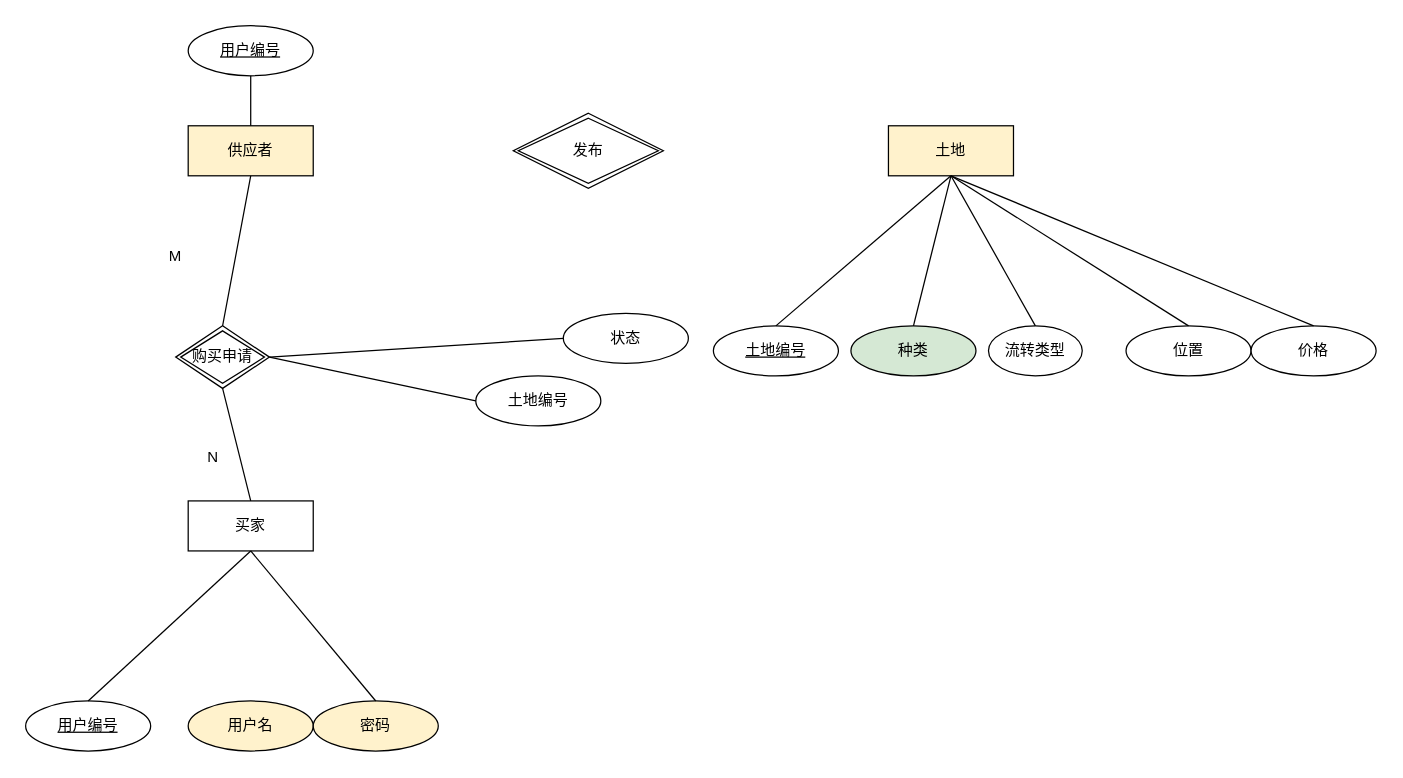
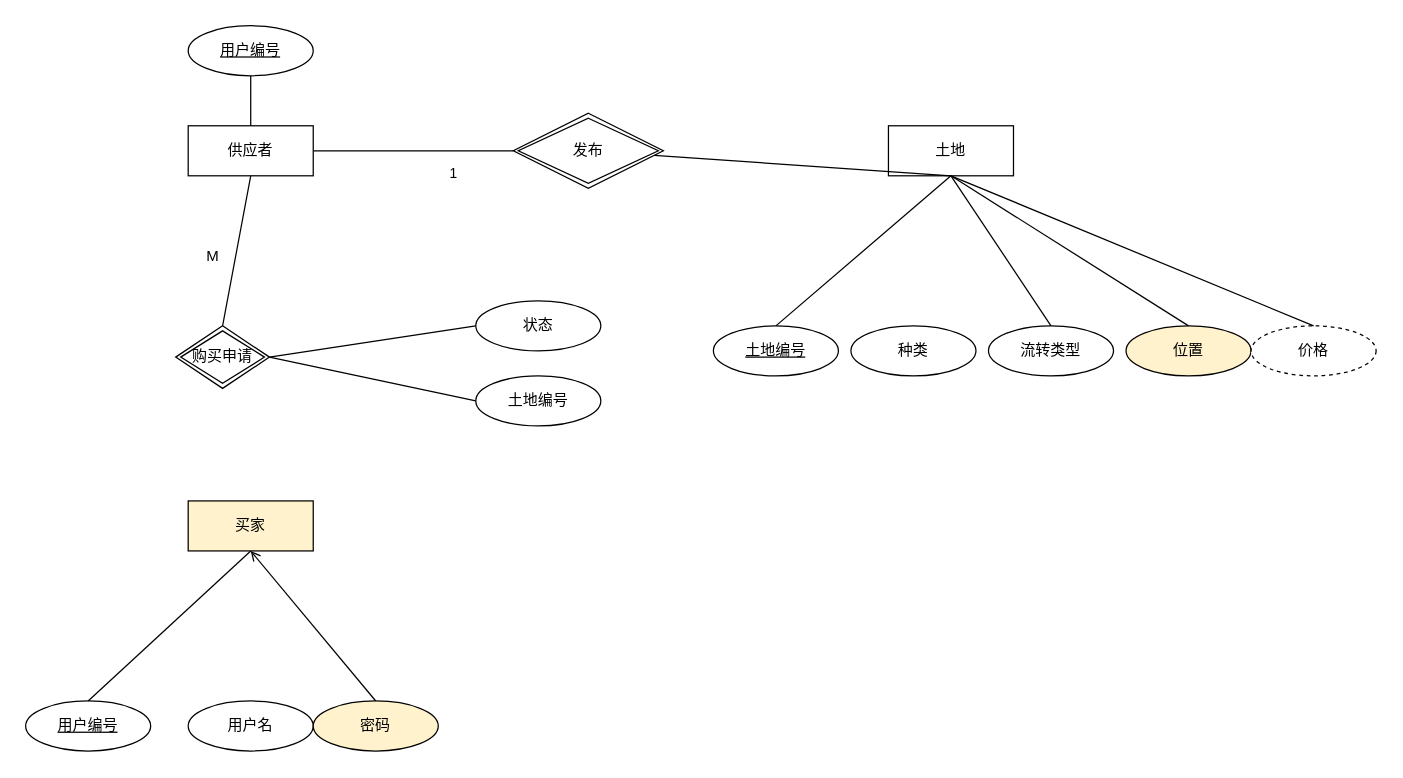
- <mxCell id="2" value="供应者" style="whiteSpace=wrap;html=1;align=center;fillColor=#fff2cc;" parent="1" vertex="1"><mxGeometry x="150" y="100" width="100" height="40" as="geometry" /></mxCell>
+ <mxCell id="2" value="供应者" style="whiteSpace=wrap;html=1;align=center;" parent="1" vertex="1"><mxGeometry x="150" y="100" width="100" height="40" as="geometry" /></mxCell>
+ <mxCell id="16" value="" style="endArrow=none;html=1;rounded=0;exitX=1;exitY=0.5;exitDx=0;exitDy=0;entryX=0;entryY=0.5;entryDx=0;entryDy=0;" parent="1" source="2" target="15" edge="1"><mxGeometry relative="1" as="geometry"><mxPoint x="560" y="270" as="sourcePoint" /><mxPoint x="720" y="270" as="targetPoint" /></mxGeometry></mxCell>
+ <mxCell id="17" value="1" style="edgeLabel;html=1;align=center;verticalAlign=middle;resizable=0;points=[];" parent="16" vertex="1" connectable="0"><mxGeometry x="0.958" y="1" relative="1" as="geometry"><mxPoint x="-46" y="18" as="offset" /></mxGeometry></mxCell>
- <mxCell id="4" value="土地" style="whiteSpace=wrap;html=1;align=center;fillColor=#fff2cc;" parent="1" vertex="1"><mxGeometry x="710" y="100" width="100" height="40" as="geometry" /></mxCell>
+ <mxCell id="4" value="土地" style="whiteSpace=wrap;html=1;align=center;" parent="1" vertex="1"><mxGeometry x="710" y="100" width="100" height="40" as="geometry" /></mxCell>
- <mxCell id="11" value="" style="endArrow=none;html=1;rounded=0;entryX=0.5;entryY=0;entryDx=0;entryDy=0;exitX=0.5;exitY=1;exitDx=0;exitDy=0;" parent="1" source="4" target="8" edge="1"><mxGeometry relative="1" as="geometry"><mxPoint x="760" y="150" as="sourcePoint" /><mxPoint x="720" y="270" as="targetPoint" /></mxGeometry></mxCell>
+ <mxCell id="11" value="" style="endArrow=none;html=1;rounded=0;exitX=0.5;exitY=1;exitDx=0;exitDy=0;" parent="1" source="4" target="15" edge="1"><mxGeometry relative="1" as="geometry"><mxPoint x="760" y="150" as="sourcePoint" /><mxPoint x="720" y="270" as="targetPoint" /></mxGeometry></mxCell>
- <mxCell id="33" value="M" style="text;html=1;strokeColor=none;fillColor=none;align=center;verticalAlign=middle;whiteSpace=wrap;rounded=0;" vertex="1" parent="1"><mxGeometry x="110" y="190" width="60" height="30" as="geometry" /></mxCell>
+ <mxCell id="33" value="M" style="text;html=1;strokeColor=none;fillColor=none;align=center;verticalAlign=middle;whiteSpace=wrap;rounded=0;" vertex="1" parent="1"><mxGeometry x="140" y="190" width="60" height="30" as="geometry" /></mxCell>
- <mxCell id="26" value="状态" style="ellipse;whiteSpace=wrap;html=1;align=center;" parent="1" vertex="1"><mxGeometry x="450" y="250" width="100" height="40" as="geometry" /></mxCell>
+ <mxCell id="26" value="状态" style="ellipse;whiteSpace=wrap;html=1;align=center;" parent="1" vertex="1"><mxGeometry x="380" y="240" width="100" height="40" as="geometry" /></mxCell>
- <mxCell id="8" value="种类" style="ellipse;whiteSpace=wrap;html=1;align=center;fillColor=#d5e8d4;" parent="1" vertex="1"><mxGeometry x="680" y="260" width="100" height="40" as="geometry" /></mxCell>
+ <mxCell id="8" value="种类" style="ellipse;whiteSpace=wrap;html=1;align=center;" parent="1" vertex="1"><mxGeometry x="680" y="260" width="100" height="40" as="geometry" /></mxCell>
- <mxCell id="9" value="流转类型" style="ellipse;whiteSpace=wrap;html=1;align=center;" parent="1" vertex="1"><mxGeometry x="790" y="260" width="75" height="40" as="geometry" /></mxCell>
+ <mxCell id="9" value="流转类型" style="ellipse;whiteSpace=wrap;html=1;align=center;" parent="1" vertex="1"><mxGeometry x="790" y="260" width="100" height="40" as="geometry" /></mxCell>
- <mxCell id="6" value="位置" style="ellipse;whiteSpace=wrap;html=1;align=center;" parent="1" vertex="1"><mxGeometry x="900" y="260" width="100" height="40" as="geometry" /></mxCell>
+ <mxCell id="6" value="位置" style="ellipse;whiteSpace=wrap;html=1;align=center;fillColor=#fff2cc;" parent="1" vertex="1"><mxGeometry x="900" y="260" width="100" height="40" as="geometry" /></mxCell>
- <mxCell id="7" value="价格" style="ellipse;whiteSpace=wrap;html=1;align=center;" parent="1" vertex="1"><mxGeometry x="1000" y="260" width="100" height="40" as="geometry" /></mxCell>
+ <mxCell id="7" value="价格" style="ellipse;whiteSpace=wrap;html=1;align=center;dashed=1;" parent="1" vertex="1"><mxGeometry x="1000" y="260" width="100" height="40" as="geometry" /></mxCell>
- <mxCell id="21" value="" style="endArrow=none;html=1;rounded=0;exitX=0.5;exitY=1;exitDx=0;exitDy=0;entryX=0.5;entryY=0;entryDx=0;entryDy=0;" parent="1" source="20" target="18" edge="1"><mxGeometry relative="1" as="geometry"><mxPoint x="470" y="260" as="sourcePoint" /><mxPoint x="630" y="260" as="targetPoint" /></mxGeometry></mxCell>
- <mxCell id="32" value="N" style="text;html=1;strokeColor=none;fillColor=none;align=center;verticalAlign=middle;whiteSpace=wrap;rounded=0;" vertex="1" parent="1"><mxGeometry x="140" y="350" width="60" height="30" as="geometry" /></mxCell>
- <mxCell id="18" value="买家" style="whiteSpace=wrap;html=1;align=center;" parent="1" vertex="1"><mxGeometry x="150" y="400" width="100" height="40" as="geometry" /></mxCell>
+ <mxCell id="18" value="买家" style="whiteSpace=wrap;html=1;align=center;fillColor=#fff2cc;" parent="1" vertex="1"><mxGeometry x="150" y="400" width="100" height="40" as="geometry" /></mxCell>
- <mxCell id="31" value="" style="endArrow=none;html=1;rounded=0;exitX=0.5;exitY=0;exitDx=0;exitDy=0;entryX=0.5;entryY=1;entryDx=0;entryDy=0;" edge="1" parent="1" source="30" target="18"><mxGeometry width="50" height="50" relative="1" as="geometry"><mxPoint x="640" y="470" as="sourcePoint" /><mxPoint x="690" y="420" as="targetPoint" /></mxGeometry></mxCell>
+ <mxCell id="31" value="" style="endArrow=open;html=1;rounded=0;exitX=0.5;exitY=0;exitDx=0;exitDy=0;entryX=0.5;entryY=1;entryDx=0;entryDy=0;" edge="1" parent="1" source="30" target="18"><mxGeometry width="50" height="50" relative="1" as="geometry"><mxPoint x="640" y="470" as="sourcePoint" /><mxPoint x="690" y="420" as="targetPoint" /></mxGeometry></mxCell>
- <mxCell id="28" value="用户名" style="ellipse;whiteSpace=wrap;html=1;align=center;fillColor=#fff2cc;" parent="1" vertex="1"><mxGeometry x="150" y="560" width="100" height="40" as="geometry" /></mxCell>
+ <mxCell id="28" value="用户名" style="ellipse;whiteSpace=wrap;html=1;align=center;" parent="1" vertex="1"><mxGeometry x="150" y="560" width="100" height="40" as="geometry" /></mxCell>
